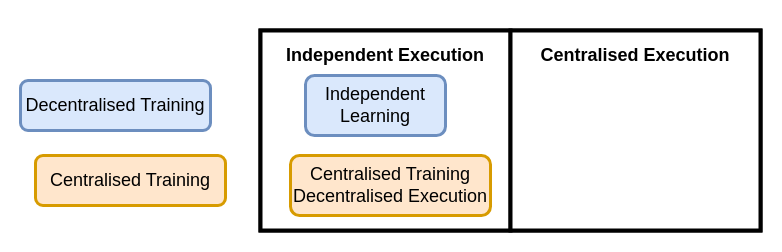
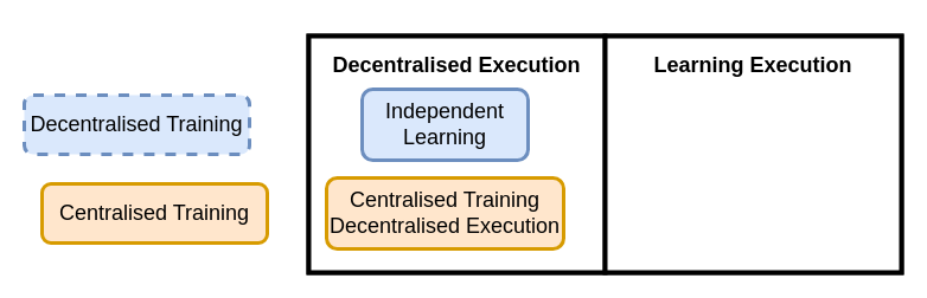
- <mxCell id="4" value="&lt;font style=&quot;font-size: 18px;&quot;&gt;Independent Execution&lt;/font&gt;" style="text;html=1;align=center;verticalAlign=middle;whiteSpace=wrap;rounded=0;fontSize=30;fontStyle=1" parent="1" vertex="1"><mxGeometry x="275" y="20" width="220" height="60" as="geometry" /></mxCell>
+ <mxCell id="4" value="&lt;font style=&quot;font-size: 18px;&quot;&gt;Decentralised Execution&lt;/font&gt;" style="text;html=1;align=center;verticalAlign=middle;whiteSpace=wrap;rounded=0;fontSize=30;fontStyle=1" parent="1" vertex="1"><mxGeometry x="275" y="20" width="220" height="60" as="geometry" /></mxCell>
- <mxCell id="6" value="&lt;font style=&quot;font-size: 18px;&quot;&gt;Centralised Execution&lt;/font&gt;" style="text;html=1;align=center;verticalAlign=middle;whiteSpace=wrap;rounded=0;fontSize=30;fontStyle=1" parent="1" vertex="1"><mxGeometry x="525" y="20" width="220" height="60" as="geometry" /></mxCell>
+ <mxCell id="6" value="&lt;font style=&quot;font-size: 18px;&quot;&gt;Learning Execution&lt;/font&gt;" style="text;html=1;align=center;verticalAlign=middle;whiteSpace=wrap;rounded=0;fontSize=30;fontStyle=1" parent="1" vertex="1"><mxGeometry x="525" y="20" width="220" height="60" as="geometry" /></mxCell>
- <mxCell id="10" value="Decentralised Training" style="rounded=1;whiteSpace=wrap;html=1;fontSize=18;strokeWidth=3;fillColor=#dae8fc;strokeColor=#6c8ebf;" parent="1" vertex="1"><mxGeometry x="20" y="80" width="190" height="50" as="geometry" /></mxCell>
+ <mxCell id="10" value="Decentralised Training" style="rounded=1;whiteSpace=wrap;html=1;fontSize=18;strokeWidth=3;fillColor=#dae8fc;strokeColor=#6c8ebf;dashed=1;" parent="1" vertex="1"><mxGeometry x="20" y="80" width="190" height="50" as="geometry" /></mxCell>
- <mxCell id="8" value="Centralised Training Decentralised Execution" style="rounded=1;whiteSpace=wrap;html=1;fontSize=18;strokeWidth=3;fillColor=#ffe6cc;strokeColor=#d79b00;" parent="1" vertex="1"><mxGeometry x="290" y="155" width="200" height="60" as="geometry" /></mxCell>
+ <mxCell id="8" value="Centralised Training Decentralised Execution" style="rounded=1;whiteSpace=wrap;html=1;fontSize=18;strokeWidth=3;fillColor=#ffe6cc;strokeColor=#d79b00;" parent="1" vertex="1"><mxGeometry x="275" y="150" width="200" height="60" as="geometry" /></mxCell>
